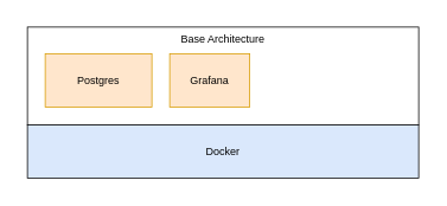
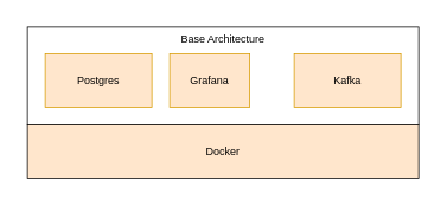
+ <mxCell id="7" value="Kafka" style="rounded=0;whiteSpace=wrap;html=1;fillColor=#ffe6cc;strokeColor=#d79b00;" vertex="1" parent="3"><mxGeometry x="300" y="30" width="120" height="60" as="geometry" /></mxCell>
- <mxCell id="8" value="Docker" style="rounded=0;whiteSpace=wrap;html=1;fillColor=#dae8fc;strokeColor=#000000;" vertex="1" parent="3"><mxGeometry y="110" width="440" height="60" as="geometry" /></mxCell>
+ <mxCell id="8" value="Docker" style="rounded=0;whiteSpace=wrap;html=1;fillColor=#ffe6cc;strokeColor=#000000;" vertex="1" parent="3"><mxGeometry y="110" width="440" height="60" as="geometry" /></mxCell>
